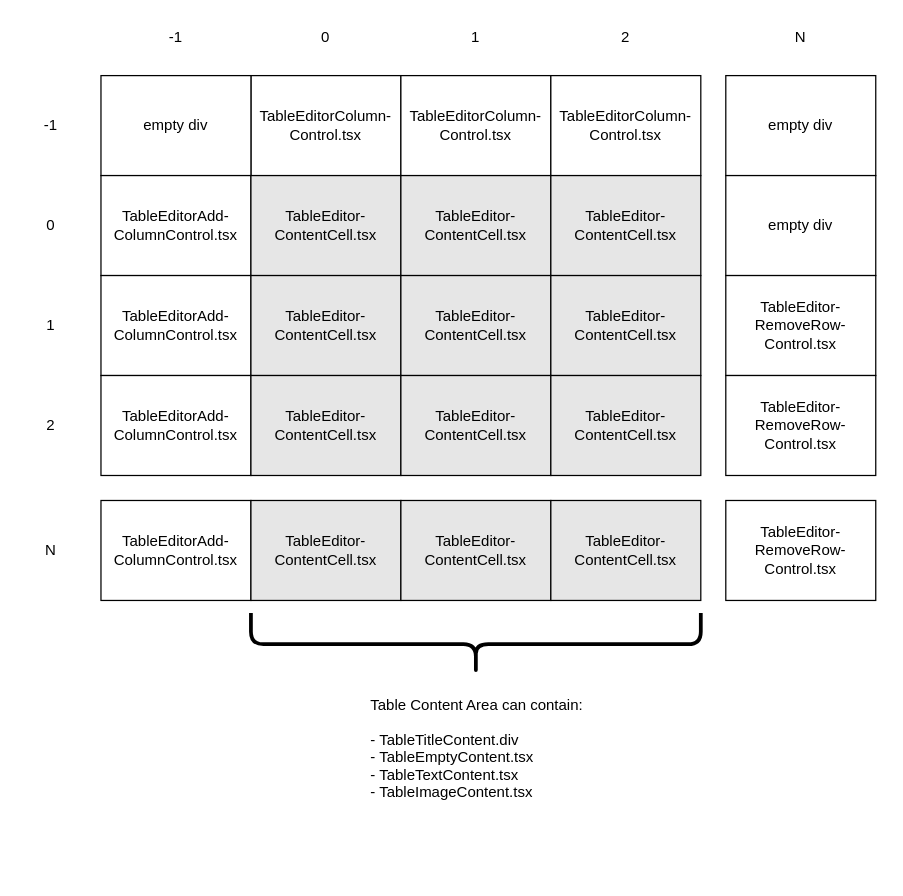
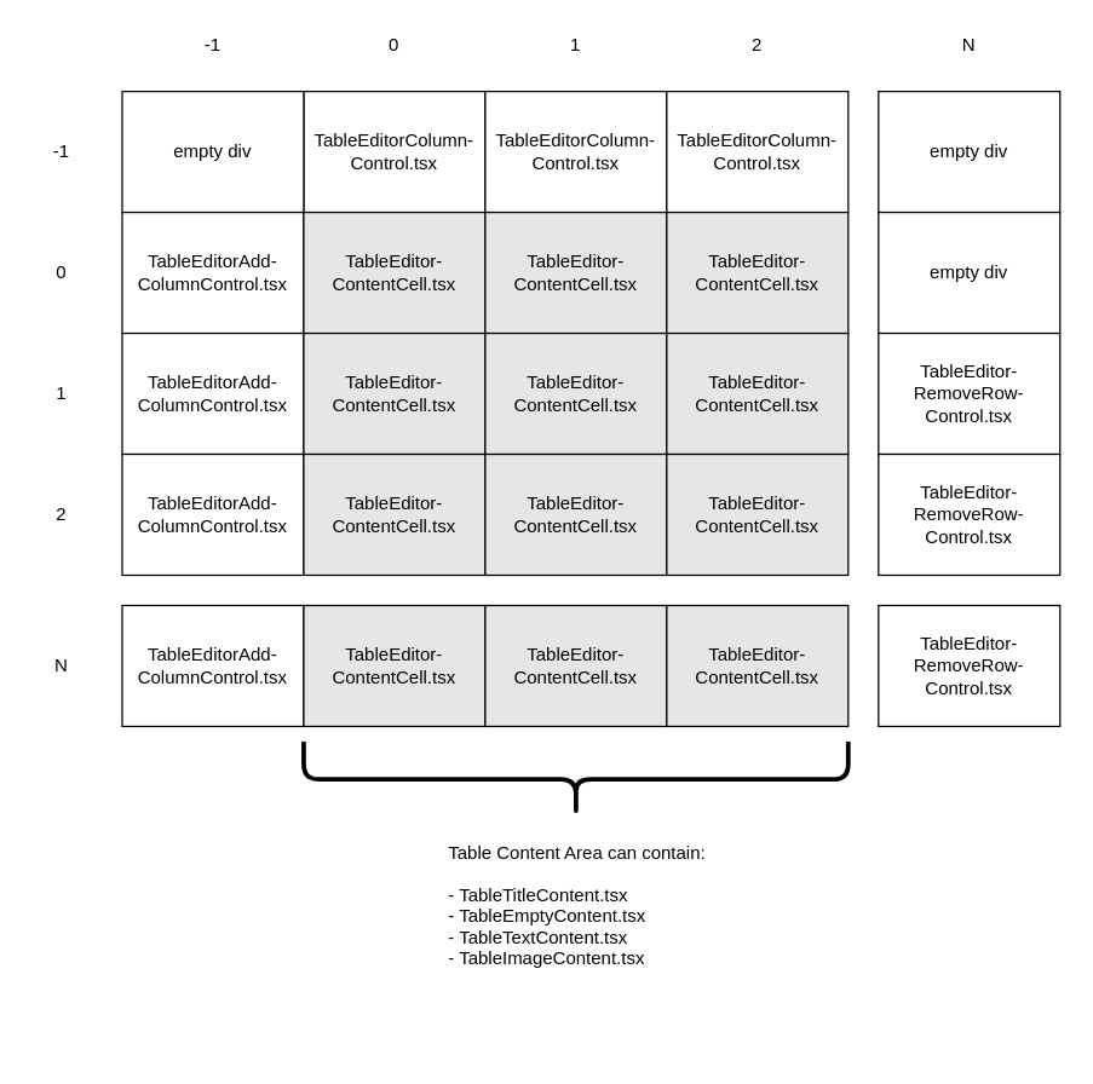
- <mxCell id="38" value="Table Content Area can contain:&#10;&#10;- TableTitleContent.div&#10;- TableEmptyContent.tsx&#10;- TableTextContent.tsx&#10;- TableImageContent.tsx&#10;" style="text;strokeColor=none;fillColor=none;align=left;verticalAlign=top;spacingLeft=4;spacingRight=4;overflow=hidden;rotatable=0;points=[[0,0.5],[1,0.5]];portConstraint=eastwest;" vertex="1" parent="1"><mxGeometry x="290" y="550" width="210" height="100" as="geometry" /></mxCell>
+ <mxCell id="38" value="Table Content Area can contain:&#10;&#10;- TableTitleContent.tsx&#10;- TableEmptyContent.tsx&#10;- TableTextContent.tsx&#10;- TableImageContent.tsx&#10;" style="text;strokeColor=none;fillColor=none;align=left;verticalAlign=top;spacingLeft=4;spacingRight=4;overflow=hidden;rotatable=0;points=[[0,0.5],[1,0.5]];portConstraint=eastwest;" vertex="1" parent="1"><mxGeometry x="290" y="550" width="210" height="100" as="geometry" /></mxCell>
